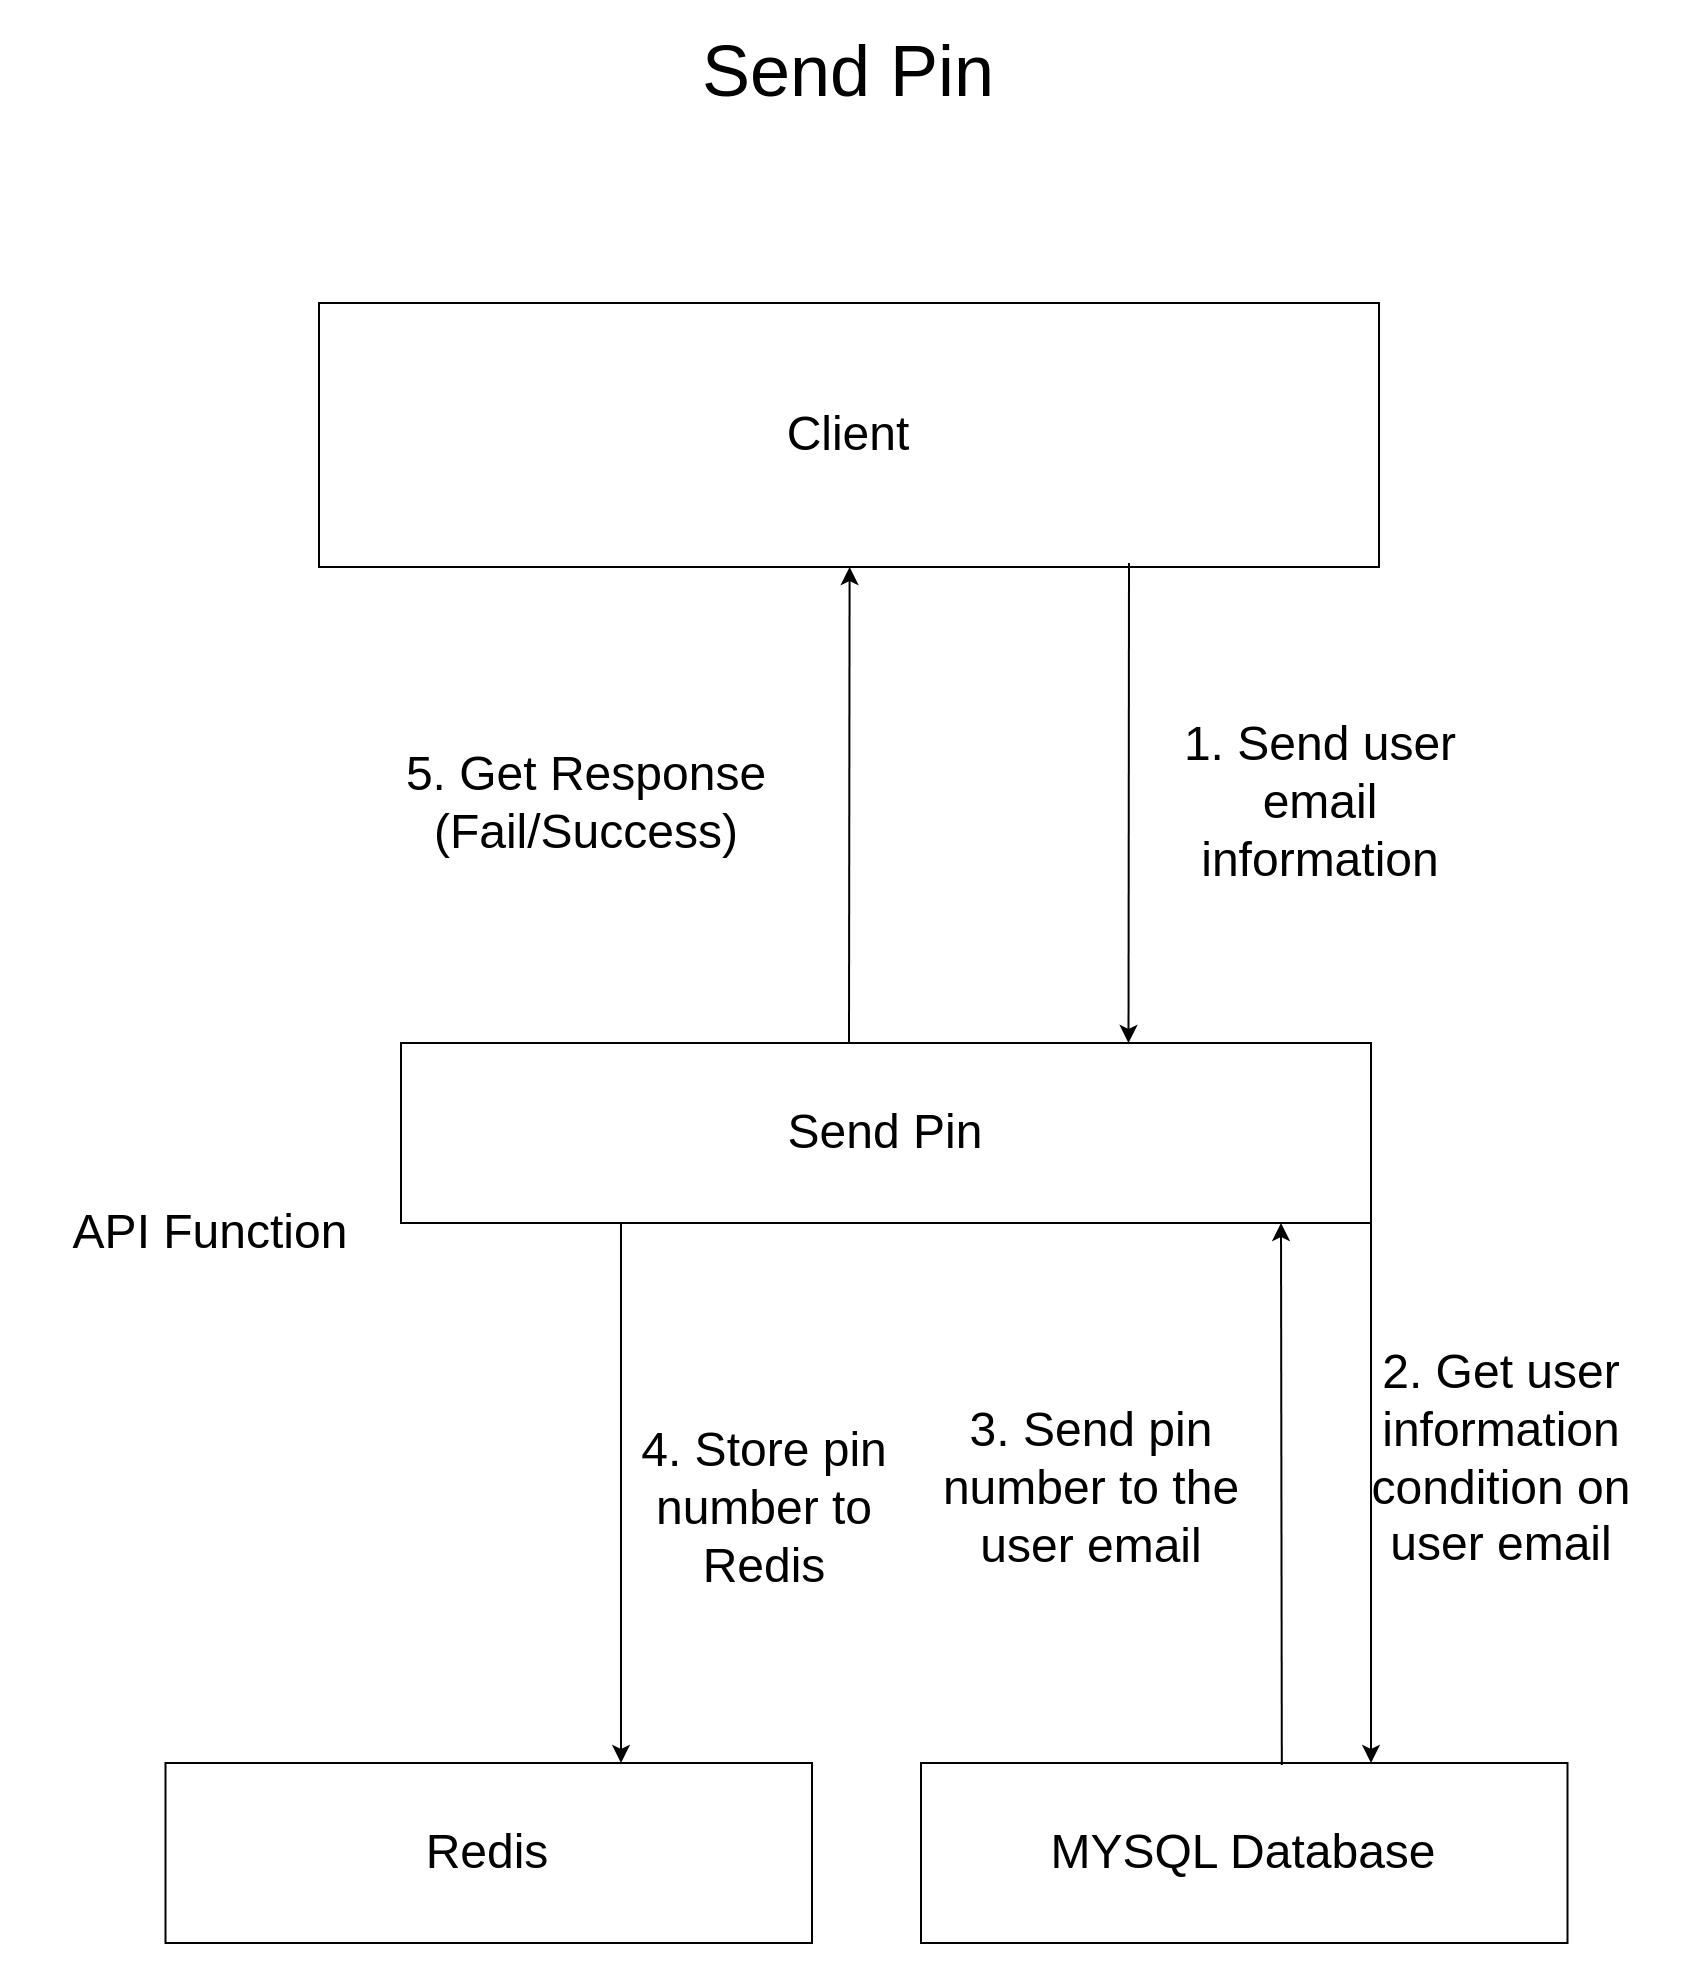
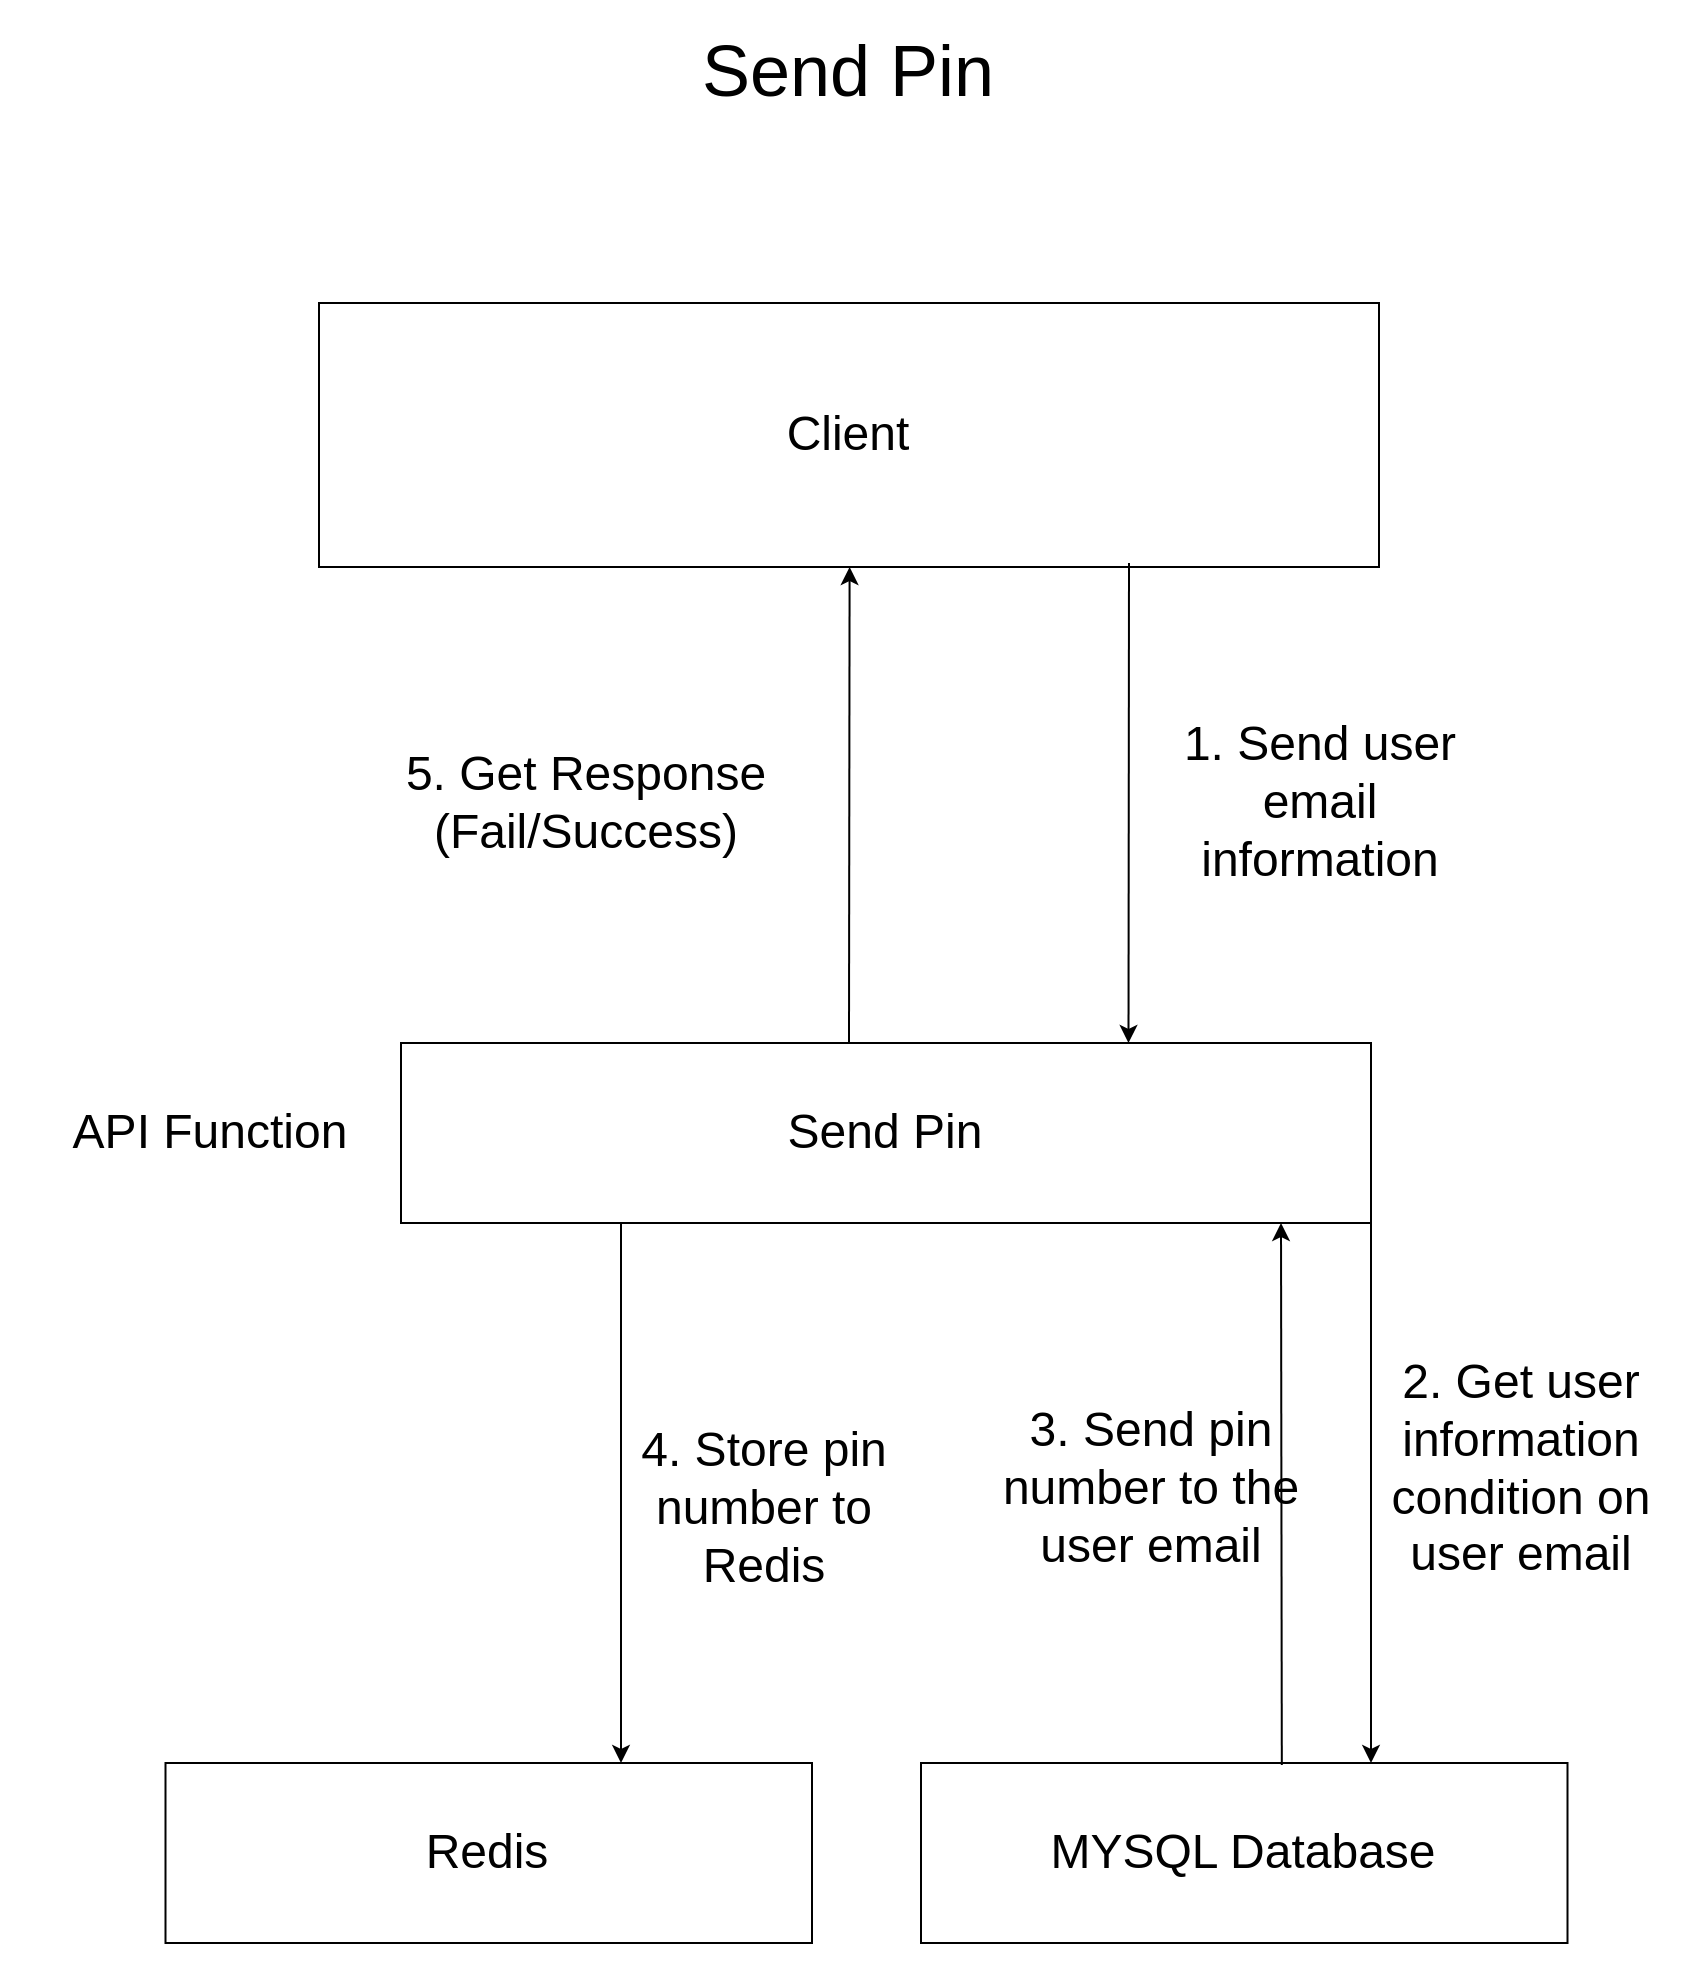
- <mxCell id="8" value="API Function" style="text;html=1;strokeColor=none;fillColor=none;align=center;verticalAlign=middle;whiteSpace=wrap;rounded=0;fontSize=24;" vertex="1" parent="1"><mxGeometry x="20" y="556" width="170" height="120" as="geometry" /></mxCell>
+ <mxCell id="8" value="API Function" style="text;html=1;strokeColor=none;fillColor=none;align=center;verticalAlign=middle;whiteSpace=wrap;rounded=0;fontSize=24;" vertex="1" parent="1"><mxGeometry x="20" y="506" width="170" height="120" as="geometry" /></mxCell>
- <mxCell id="12" value="2. Get user information condition on user email" style="text;html=1;strokeColor=none;fillColor=none;align=center;verticalAlign=middle;whiteSpace=wrap;rounded=0;fontSize=24;" vertex="1" parent="1"><mxGeometry x="683" y="636" width="135" height="185" as="geometry" /></mxCell>
+ <mxCell id="12" value="2. Get user information condition on user email" style="text;html=1;strokeColor=none;fillColor=none;align=center;verticalAlign=middle;whiteSpace=wrap;rounded=0;fontSize=24;" vertex="1" parent="1"><mxGeometry x="693" y="641" width="135" height="185" as="geometry" /></mxCell>
- <mxCell id="14" value="3. Send pin number to the user email" style="text;html=1;strokeColor=none;fillColor=none;align=center;verticalAlign=middle;whiteSpace=wrap;rounded=0;fontSize=24;" vertex="1" parent="1"><mxGeometry x="450" y="651" width="191" height="185" as="geometry" /></mxCell>
+ <mxCell id="14" value="3. Send pin number to the user email" style="text;html=1;strokeColor=none;fillColor=none;align=center;verticalAlign=middle;whiteSpace=wrap;rounded=0;fontSize=24;" vertex="1" parent="1"><mxGeometry x="480" y="651" width="191" height="185" as="geometry" /></mxCell>
